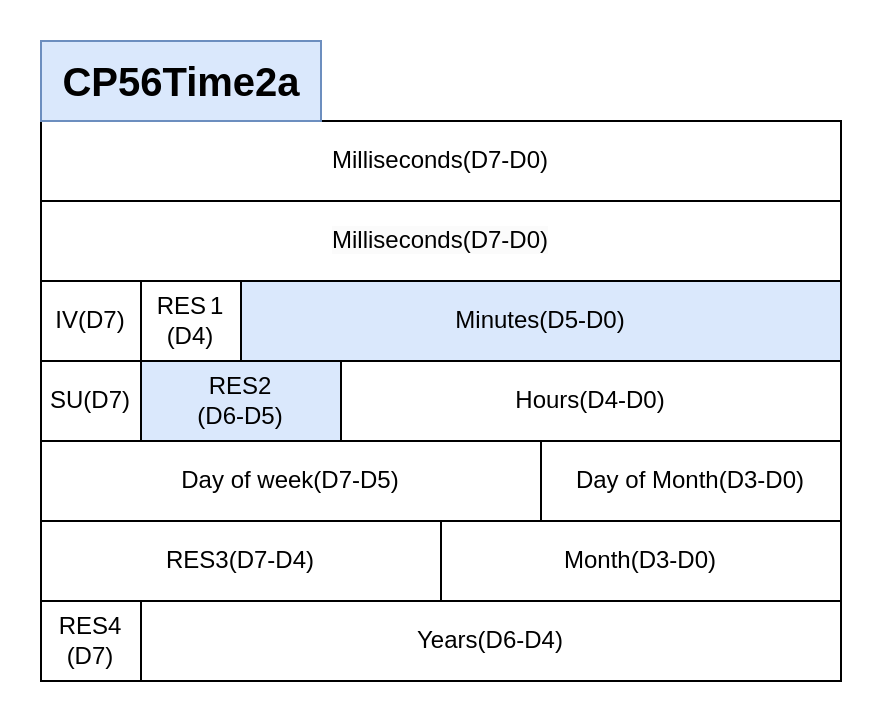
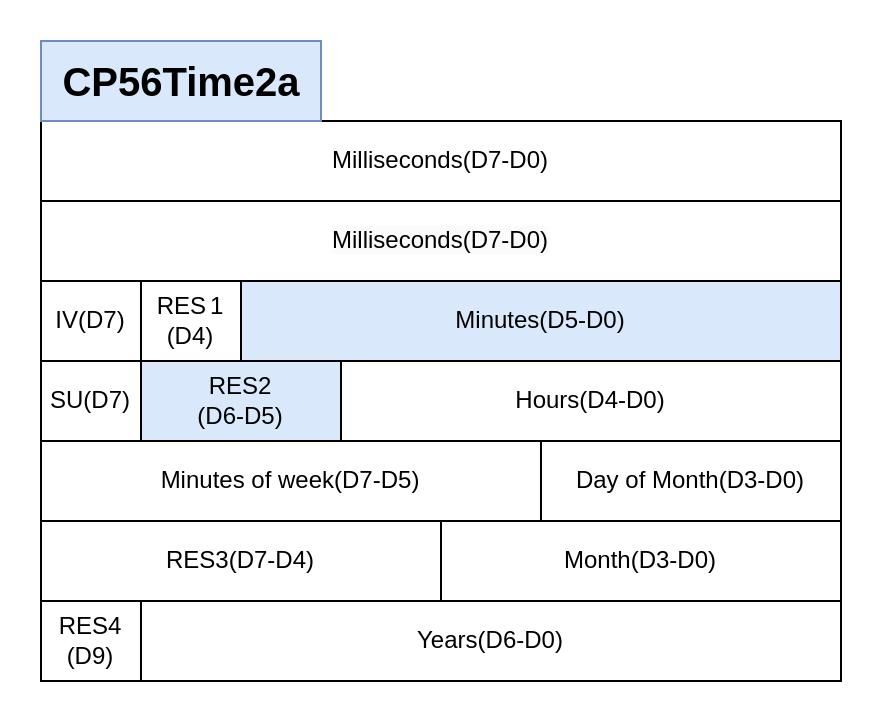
- <mxCell id="10" value="Day of week(D7-D5)" style="rounded=0;whiteSpace=wrap;html=1;" vertex="1" parent="1"><mxGeometry x="20" y="220" width="250" height="40" as="geometry" /></mxCell>
+ <mxCell id="10" value="Minutes of week(D7-D5)" style="rounded=0;whiteSpace=wrap;html=1;" vertex="1" parent="1"><mxGeometry x="20" y="220" width="250" height="40" as="geometry" /></mxCell>
- <mxCell id="15" value="RES4&lt;div&gt;(D7)&lt;/div&gt;" style="rounded=0;whiteSpace=wrap;html=1;" vertex="1" parent="1"><mxGeometry x="20" y="300" width="50" height="40" as="geometry" /></mxCell>
+ <mxCell id="15" value="RES4&lt;div&gt;(D9)&lt;/div&gt;" style="rounded=0;whiteSpace=wrap;html=1;" vertex="1" parent="1"><mxGeometry x="20" y="300" width="50" height="40" as="geometry" /></mxCell>
- <mxCell id="14" value="Years(D6-D4)" style="rounded=0;whiteSpace=wrap;html=1;" vertex="1" parent="1"><mxGeometry x="70" y="300" width="350" height="40" as="geometry" /></mxCell>
+ <mxCell id="14" value="Years(D6-D0)" style="rounded=0;whiteSpace=wrap;html=1;" vertex="1" parent="1"><mxGeometry x="70" y="300" width="350" height="40" as="geometry" /></mxCell>
